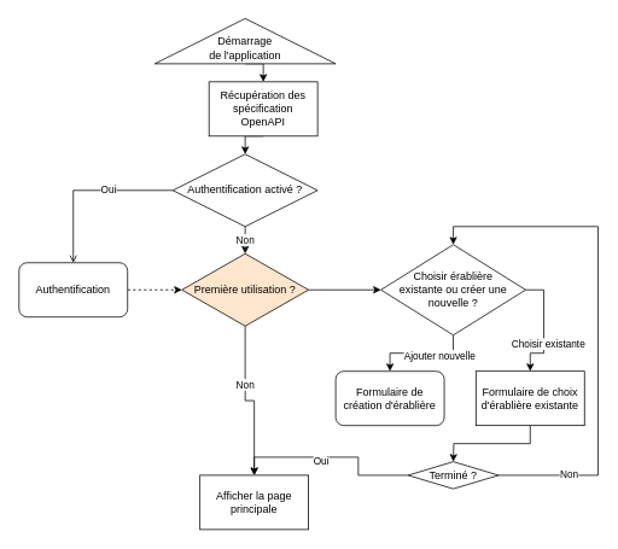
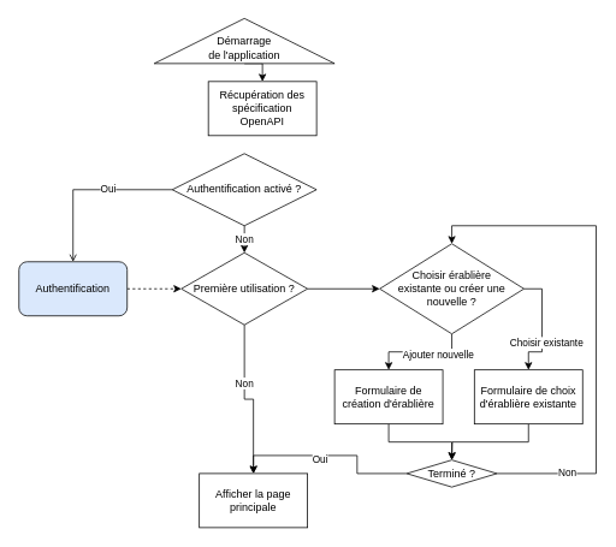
- <mxCell id="4" style="edgeStyle=orthogonalEdgeStyle;rounded=0;orthogonalLoop=1;jettySize=auto;html=1;exitX=0.5;exitY=1;exitDx=0;exitDy=0;entryX=0.5;entryY=0;entryDx=0;entryDy=0;" edge="1" parent="1" source="5" target="9"><mxGeometry relative="1" as="geometry" /></mxCell>
- <mxCell id="11" value="Authentification" style="rounded=1;whiteSpace=wrap;html=1;" vertex="1" parent="1"><mxGeometry x="20" y="290" width="120" height="60" as="geometry" /></mxCell>
+ <mxCell id="11" value="Authentification" style="rounded=1;whiteSpace=wrap;html=1;fillColor=#dae8fc;" vertex="1" parent="1"><mxGeometry x="20" y="290" width="120" height="60" as="geometry" /></mxCell>
- <mxCell id="15" value="Première utilisation ?" style="rhombus;whiteSpace=wrap;html=1;fillColor=#ffe6cc;" vertex="1" parent="1"><mxGeometry x="200" y="280" width="140" height="80" as="geometry" /></mxCell>
+ <mxCell id="15" value="Première utilisation ?" style="rhombus;whiteSpace=wrap;html=1;" vertex="1" parent="1"><mxGeometry x="200" y="280" width="140" height="80" as="geometry" /></mxCell>
- <mxCell id="23" value="Formulaire de création d'érablière" style="whiteSpace=wrap;html=1;rounded=1;" vertex="1" parent="1"><mxGeometry x="370" y="410" width="120" height="60" as="geometry" /></mxCell>
+ <mxCell id="23" value="Formulaire de création d'érablière" style="rounded=0;whiteSpace=wrap;html=1;" vertex="1" parent="1"><mxGeometry x="370" y="410" width="120" height="60" as="geometry" /></mxCell>
+ <mxCell id="22" style="edgeStyle=orthogonalEdgeStyle;rounded=0;orthogonalLoop=1;jettySize=auto;html=1;exitX=0.5;exitY=1;exitDx=0;exitDy=0;entryX=0.5;entryY=0;entryDx=0;entryDy=0;" edge="1" parent="1" source="23" target="30"><mxGeometry relative="1" as="geometry" /></mxCell>
